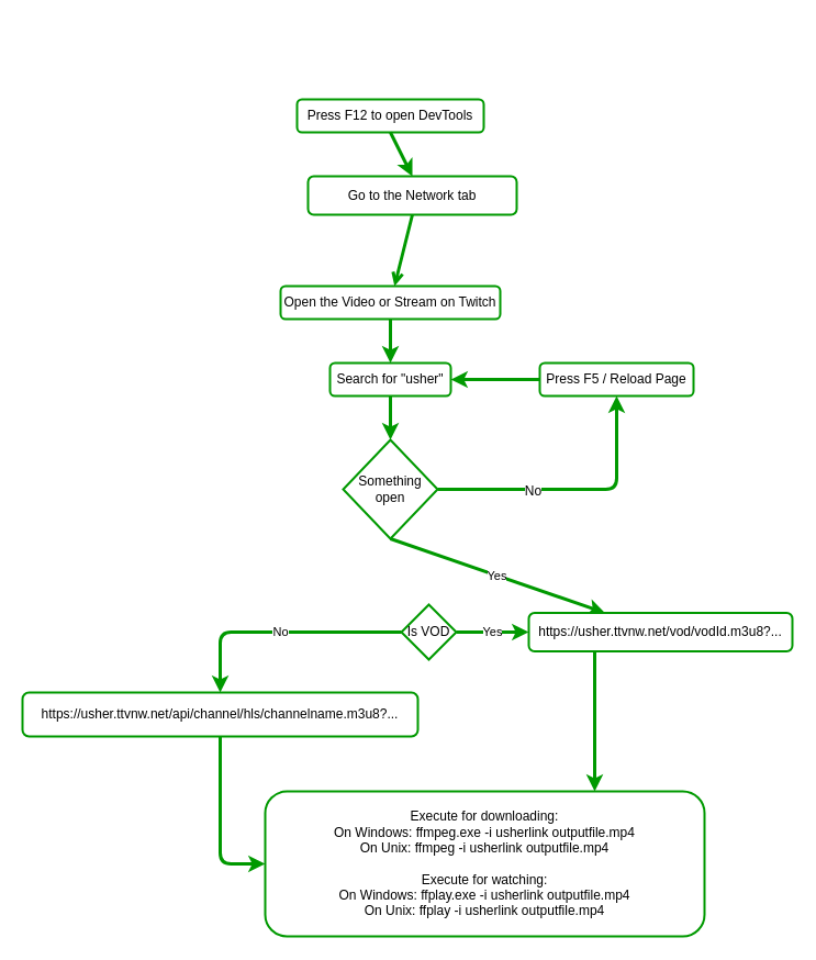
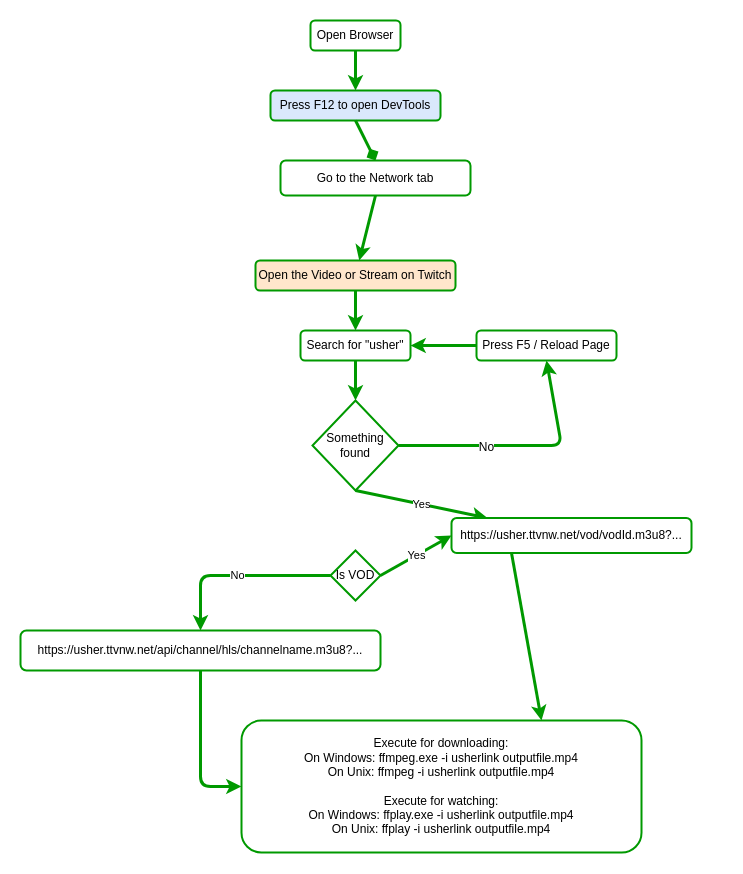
+ <mxCell id="2" value="Open Browser" style="rounded=1;whiteSpace=wrap;html=1;strokeColor=#009900;strokeWidth=2;" parent="1" vertex="1"><mxGeometry x="310" y="20" width="90" height="30" as="geometry" /></mxCell>
+ <mxCell id="3" value="" style="endArrow=classic;html=1;exitX=0.5;exitY=1;exitDx=0;exitDy=0;strokeWidth=3;strokeColor=#009900;" parent="1" source="2" edge="1" target="4"><mxGeometry width="50" height="50" relative="1" as="geometry"><mxPoint x="51" y="140" as="sourcePoint" /><mxPoint x="46" y="70" as="targetPoint" /></mxGeometry></mxCell>
- <mxCell id="4" value="Press F12 to open DevTools" style="rounded=1;whiteSpace=wrap;html=1;strokeColor=#009900;strokeWidth=2;" parent="1" vertex="1"><mxGeometry x="270" y="90" width="170" height="30" as="geometry" /></mxCell>
+ <mxCell id="4" value="Press F12 to open DevTools" style="rounded=1;whiteSpace=wrap;html=1;strokeColor=#009900;strokeWidth=2;fillColor=#dae8fc;" parent="1" vertex="1"><mxGeometry x="270" y="90" width="170" height="30" as="geometry" /></mxCell>
- <mxCell id="7" value="" style="endArrow=classic;html=1;exitX=0.5;exitY=1;exitDx=0;exitDy=0;entryX=0.5;entryY=0;entryDx=0;entryDy=0;strokeWidth=3;strokeColor=#009900;" parent="1" source="4" target="6" edge="1"><mxGeometry width="50" height="50" relative="1" as="geometry"><mxPoint x="391" y="200" as="sourcePoint" /><mxPoint x="441" y="150" as="targetPoint" /></mxGeometry></mxCell>
+ <mxCell id="7" value="" style="endArrow=diamond;html=1;exitX=0.5;exitY=1;exitDx=0;exitDy=0;entryX=0.5;entryY=0;entryDx=0;entryDy=0;strokeWidth=3;strokeColor=#009900;" parent="1" source="4" target="6" edge="1"><mxGeometry width="50" height="50" relative="1" as="geometry"><mxPoint x="391" y="200" as="sourcePoint" /><mxPoint x="441" y="150" as="targetPoint" /></mxGeometry></mxCell>
- <mxCell id="8" value="" style="endArrow=open;html=1;exitX=0.5;exitY=1;exitDx=0;exitDy=0;strokeWidth=3;strokeColor=#009900;" parent="1" source="6" target="5" edge="1"><mxGeometry width="50" height="50" relative="1" as="geometry"><mxPoint x="371" y="220" as="sourcePoint" /><mxPoint x="421" y="170" as="targetPoint" /></mxGeometry></mxCell>
+ <mxCell id="8" value="" style="endArrow=classic;html=1;exitX=0.5;exitY=1;exitDx=0;exitDy=0;strokeWidth=3;strokeColor=#009900;" parent="1" source="6" target="5" edge="1"><mxGeometry width="50" height="50" relative="1" as="geometry"><mxPoint x="371" y="220" as="sourcePoint" /><mxPoint x="421" y="170" as="targetPoint" /></mxGeometry></mxCell>
- <mxCell id="5" value="Open the Video or Stream on Twitch" style="rounded=1;whiteSpace=wrap;html=1;strokeColor=#009900;strokeWidth=2;" parent="1" vertex="1"><mxGeometry x="255" y="260" width="200" height="30" as="geometry" /></mxCell>
+ <mxCell id="5" value="Open the Video or Stream on Twitch" style="rounded=1;whiteSpace=wrap;html=1;strokeColor=#009900;strokeWidth=2;fillColor=#ffe6cc;" parent="1" vertex="1"><mxGeometry x="255" y="260" width="200" height="30" as="geometry" /></mxCell>
- <mxCell id="15" value="Press F5 / Reload Page" style="rounded=1;whiteSpace=wrap;html=1;strokeColor=#009900;strokeWidth=2;" parent="1" vertex="1"><mxGeometry x="491" y="330" width="140" height="30" as="geometry" /></mxCell>
+ <mxCell id="15" value="Press F5 / Reload Page" style="rounded=1;whiteSpace=wrap;html=1;strokeColor=#009900;strokeWidth=2;" parent="1" vertex="1"><mxGeometry x="476" y="330" width="140" height="30" as="geometry" /></mxCell>
- <mxCell id="11" value="Something&lt;br&gt;open" style="rhombus;whiteSpace=wrap;html=1;strokeColor=#009900;strokeWidth=2;" parent="1" vertex="1"><mxGeometry x="312" y="400" width="86" height="90" as="geometry" /></mxCell>
+ <mxCell id="11" value="Something&lt;br&gt;found" style="rhombus;whiteSpace=wrap;html=1;strokeColor=#009900;strokeWidth=2;" parent="1" vertex="1"><mxGeometry x="312" y="400" width="86" height="90" as="geometry" /></mxCell>
- <mxCell id="14" value="Is VOD" style="rhombus;whiteSpace=wrap;html=1;strokeColor=#009900;strokeWidth=2;" parent="1" vertex="1"><mxGeometry x="365" y="550" width="50" height="50" as="geometry" /></mxCell>
+ <mxCell id="14" value="Is VOD" style="rhombus;whiteSpace=wrap;html=1;strokeColor=#009900;strokeWidth=2;" parent="1" vertex="1"><mxGeometry x="330" y="550" width="50" height="50" as="geometry" /></mxCell>
- <mxCell id="21" value="https://usher.ttvnw.net/vod/vodId.m3u8?..." style="rounded=1;whiteSpace=wrap;html=1;strokeColor=#009900;strokeWidth=2;" parent="1" vertex="1"><mxGeometry x="481" y="557.5" width="240" height="35" as="geometry" /></mxCell>
+ <mxCell id="21" value="https://usher.ttvnw.net/vod/vodId.m3u8?..." style="rounded=1;whiteSpace=wrap;html=1;strokeColor=#009900;strokeWidth=2;" parent="1" vertex="1"><mxGeometry x="451" y="517.5" width="240" height="35" as="geometry" /></mxCell>
